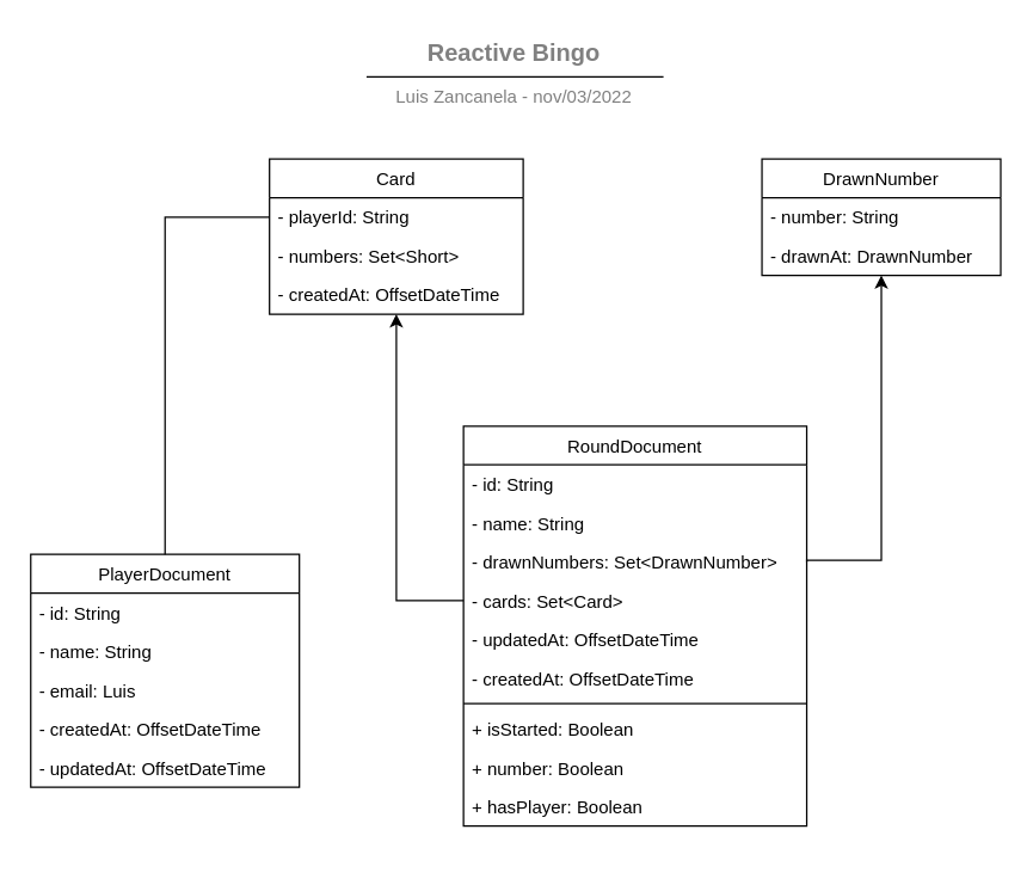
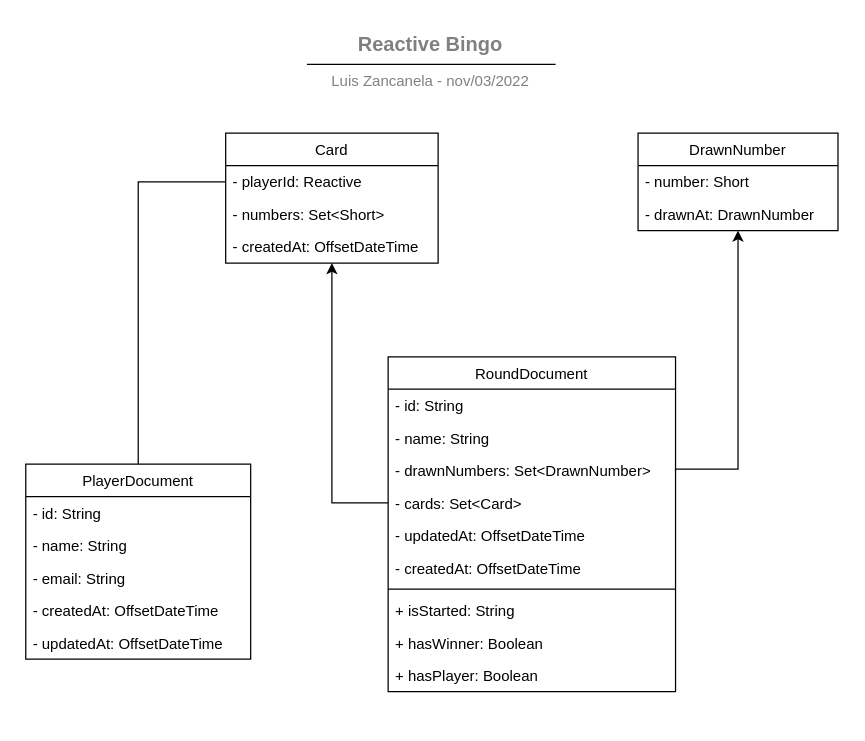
- <mxCell id="5" value="- playerId: String" style="text;align=left;verticalAlign=top;spacingLeft=4;spacingRight=4;overflow=hidden;rotatable=0;points=[[0,0.5],[1,0.5]];portConstraint=eastwest;rounded=0;shadow=0;html=0;" parent="4" vertex="1"><mxGeometry y="26" width="170" height="26" as="geometry" /></mxCell>
+ <mxCell id="5" value="- playerId: Reactive" style="text;align=left;verticalAlign=top;spacingLeft=4;spacingRight=4;overflow=hidden;rotatable=0;points=[[0,0.5],[1,0.5]];portConstraint=eastwest;rounded=0;shadow=0;html=0;" parent="4" vertex="1"><mxGeometry y="26" width="170" height="26" as="geometry" /></mxCell>
- <mxCell id="26" value="- number: String" style="text;align=left;verticalAlign=top;spacingLeft=4;spacingRight=4;overflow=hidden;rotatable=0;points=[[0,0.5],[1,0.5]];portConstraint=eastwest;rounded=0;shadow=0;html=0;" vertex="1" parent="25"><mxGeometry y="26" width="160" height="26" as="geometry" /></mxCell>
+ <mxCell id="26" value="- number: Short" style="text;align=left;verticalAlign=top;spacingLeft=4;spacingRight=4;overflow=hidden;rotatable=0;points=[[0,0.5],[1,0.5]];portConstraint=eastwest;rounded=0;shadow=0;html=0;" vertex="1" parent="25"><mxGeometry y="26" width="160" height="26" as="geometry" /></mxCell>
- <mxCell id="11" value="- email: Luis" style="text;align=left;verticalAlign=top;spacingLeft=4;spacingRight=4;overflow=hidden;rotatable=0;points=[[0,0.5],[1,0.5]];portConstraint=eastwest;rounded=0;shadow=0;html=0;" vertex="1" parent="8"><mxGeometry y="78" width="180" height="26" as="geometry" /></mxCell>
+ <mxCell id="11" value="- email: String" style="text;align=left;verticalAlign=top;spacingLeft=4;spacingRight=4;overflow=hidden;rotatable=0;points=[[0,0.5],[1,0.5]];portConstraint=eastwest;rounded=0;shadow=0;html=0;" vertex="1" parent="8"><mxGeometry y="78" width="180" height="26" as="geometry" /></mxCell>
- <mxCell id="22" value="+ isStarted: Boolean" style="text;align=left;verticalAlign=top;spacingLeft=4;spacingRight=4;overflow=hidden;rotatable=0;points=[[0,0.5],[1,0.5]];portConstraint=eastwest;rounded=0;shadow=0;html=0;" vertex="1" parent="14"><mxGeometry y="190" width="230" height="26" as="geometry" /></mxCell>
+ <mxCell id="22" value="+ isStarted: String" style="text;align=left;verticalAlign=top;spacingLeft=4;spacingRight=4;overflow=hidden;rotatable=0;points=[[0,0.5],[1,0.5]];portConstraint=eastwest;rounded=0;shadow=0;html=0;" vertex="1" parent="14"><mxGeometry y="190" width="230" height="26" as="geometry" /></mxCell>
- <mxCell id="23" value="+ number: Boolean" style="text;align=left;verticalAlign=top;spacingLeft=4;spacingRight=4;overflow=hidden;rotatable=0;points=[[0,0.5],[1,0.5]];portConstraint=eastwest;rounded=0;shadow=0;html=0;" vertex="1" parent="14"><mxGeometry y="216" width="230" height="26" as="geometry" /></mxCell>
+ <mxCell id="23" value="+ hasWinner: Boolean" style="text;align=left;verticalAlign=top;spacingLeft=4;spacingRight=4;overflow=hidden;rotatable=0;points=[[0,0.5],[1,0.5]];portConstraint=eastwest;rounded=0;shadow=0;html=0;" vertex="1" parent="14"><mxGeometry y="216" width="230" height="26" as="geometry" /></mxCell>
